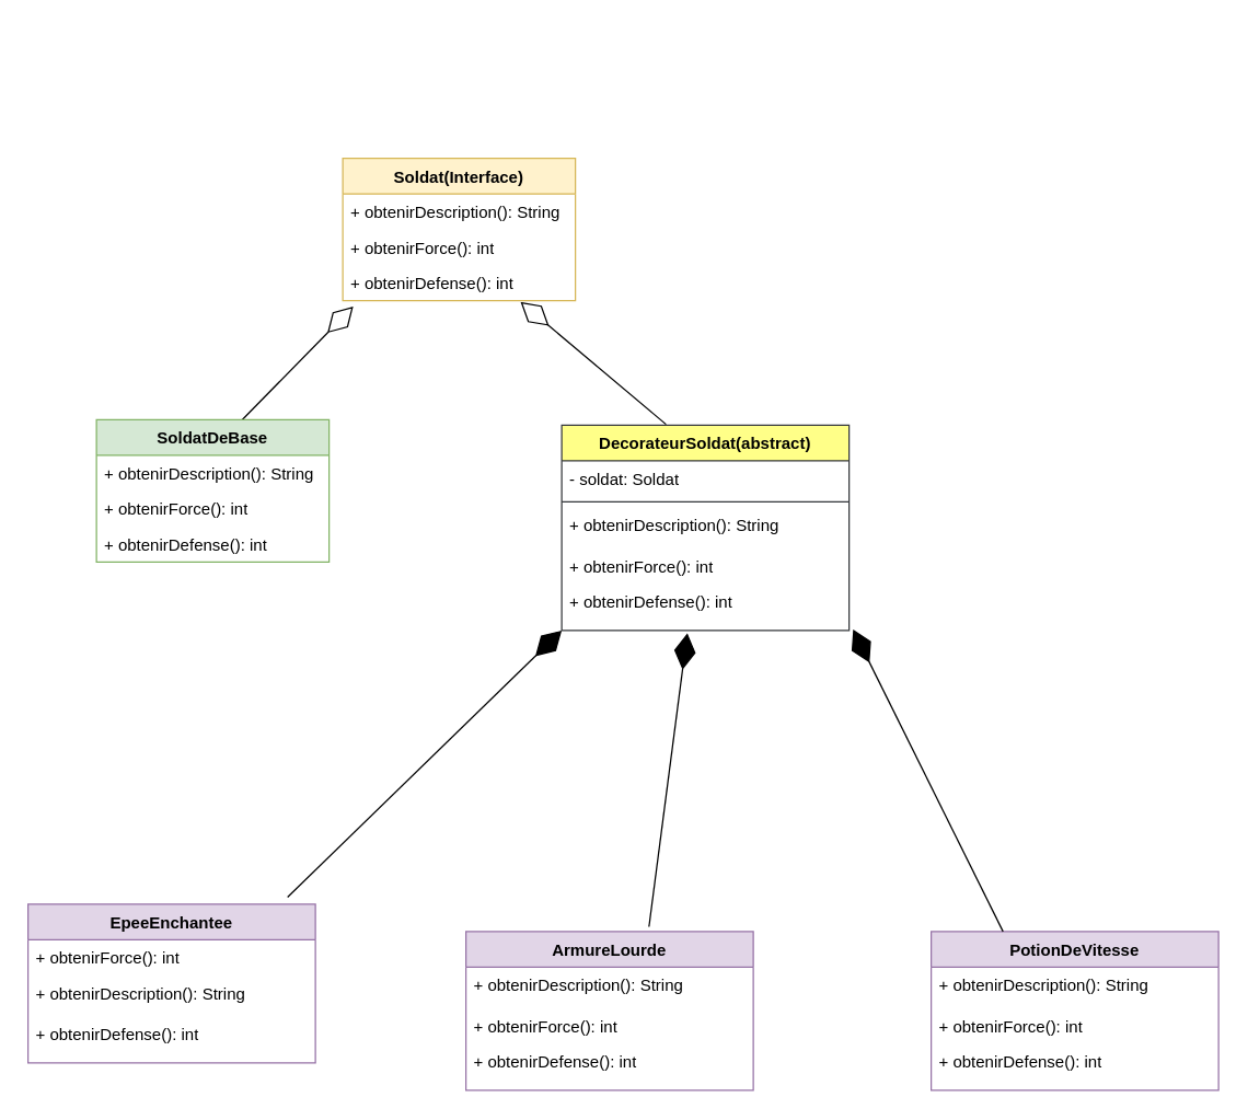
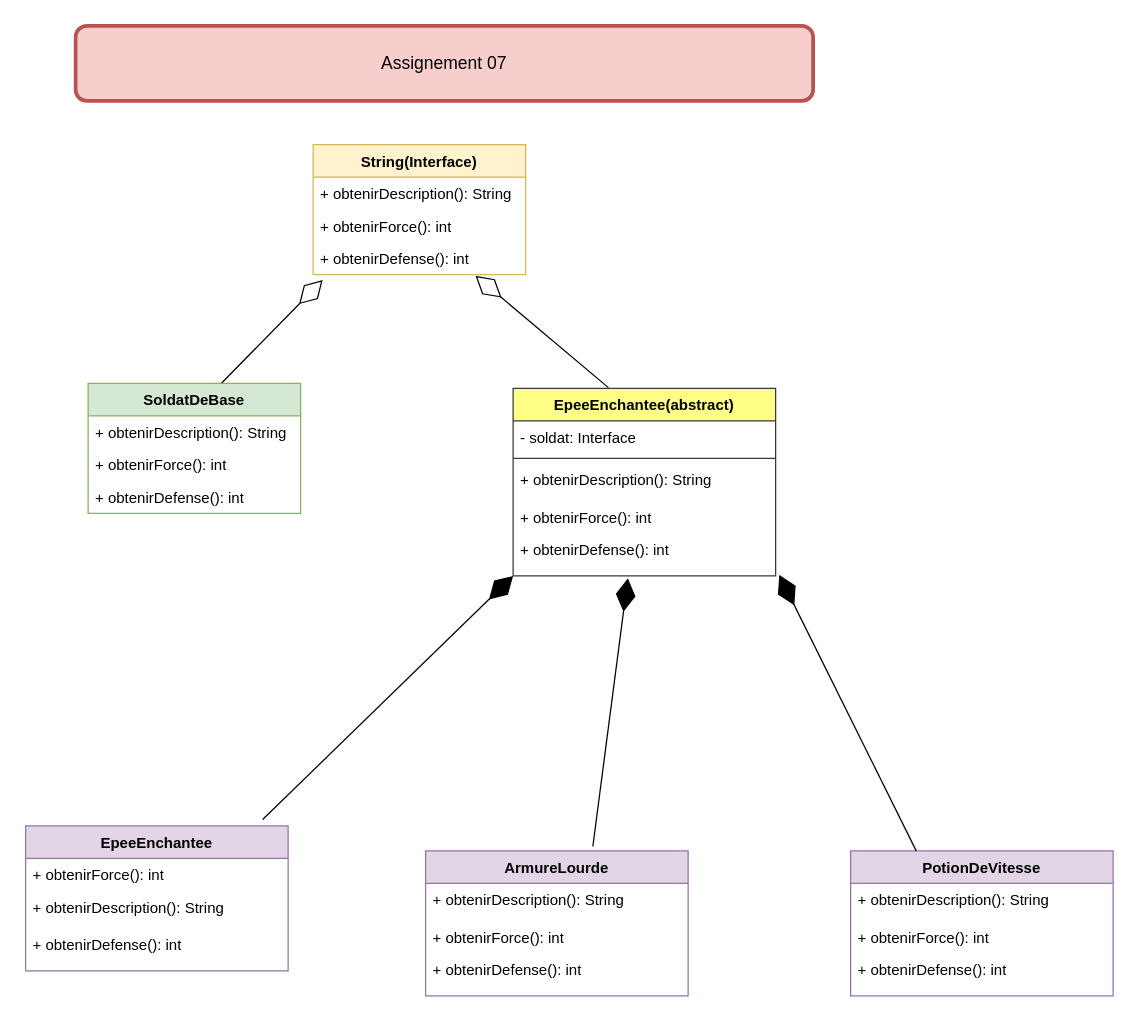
+ <mxCell id="12" value="&lt;font style=&quot;font-size: 14px;&quot;&gt;Assignement 07&lt;/font&gt;" style="rounded=1;whiteSpace=wrap;html=1;strokeWidth=3;fillColor=#f8cecc;strokeColor=#b85450;" parent="1" vertex="1"><mxGeometry x="60" y="20" width="590" height="60" as="geometry" /></mxCell>
- <mxCell id="8" value="Soldat(Interface)" style="swimlane;fontStyle=1;align=center;verticalAlign=top;childLayout=stackLayout;horizontal=1;startSize=26;horizontalStack=0;resizeParent=1;resizeParentMax=0;resizeLast=0;collapsible=1;marginBottom=0;whiteSpace=wrap;html=1;fillColor=#fff2cc;strokeColor=#d6b656;" parent="1" vertex="1"><mxGeometry x="250" y="115" width="170" height="104" as="geometry" /></mxCell>
+ <mxCell id="8" value="String(Interface)" style="swimlane;fontStyle=1;align=center;verticalAlign=top;childLayout=stackLayout;horizontal=1;startSize=26;horizontalStack=0;resizeParent=1;resizeParentMax=0;resizeLast=0;collapsible=1;marginBottom=0;whiteSpace=wrap;html=1;fillColor=#fff2cc;strokeColor=#d6b656;" parent="1" vertex="1"><mxGeometry x="250" y="115" width="170" height="104" as="geometry" /></mxCell>
- <mxCell id="2" value="DecorateurSoldat(abstract)" style="swimlane;fontStyle=1;align=center;verticalAlign=top;childLayout=stackLayout;horizontal=1;startSize=26;horizontalStack=0;resizeParent=1;resizeParentMax=0;resizeLast=0;collapsible=1;marginBottom=0;whiteSpace=wrap;html=1;fillColor=#ffff88;strokeColor=#36393d;" parent="1" vertex="1"><mxGeometry x="410" y="310" width="210" height="150" as="geometry" /></mxCell>
+ <mxCell id="2" value="EpeeEnchantee(abstract)" style="swimlane;fontStyle=1;align=center;verticalAlign=top;childLayout=stackLayout;horizontal=1;startSize=26;horizontalStack=0;resizeParent=1;resizeParentMax=0;resizeLast=0;collapsible=1;marginBottom=0;whiteSpace=wrap;html=1;fillColor=#ffff88;strokeColor=#36393d;" parent="1" vertex="1"><mxGeometry x="410" y="310" width="210" height="150" as="geometry" /></mxCell>
- <mxCell id="3" value="- soldat: Soldat" style="text;strokeColor=none;fillColor=none;align=left;verticalAlign=top;spacingLeft=4;spacingRight=4;overflow=hidden;rotatable=0;points=[[0,0.5],[1,0.5]];portConstraint=eastwest;whiteSpace=wrap;html=1;" parent="2" vertex="1"><mxGeometry y="26" width="210" height="26" as="geometry" /></mxCell>
+ <mxCell id="3" value="- soldat: Interface" style="text;strokeColor=none;fillColor=none;align=left;verticalAlign=top;spacingLeft=4;spacingRight=4;overflow=hidden;rotatable=0;points=[[0,0.5],[1,0.5]];portConstraint=eastwest;whiteSpace=wrap;html=1;" parent="2" vertex="1"><mxGeometry y="26" width="210" height="26" as="geometry" /></mxCell>
